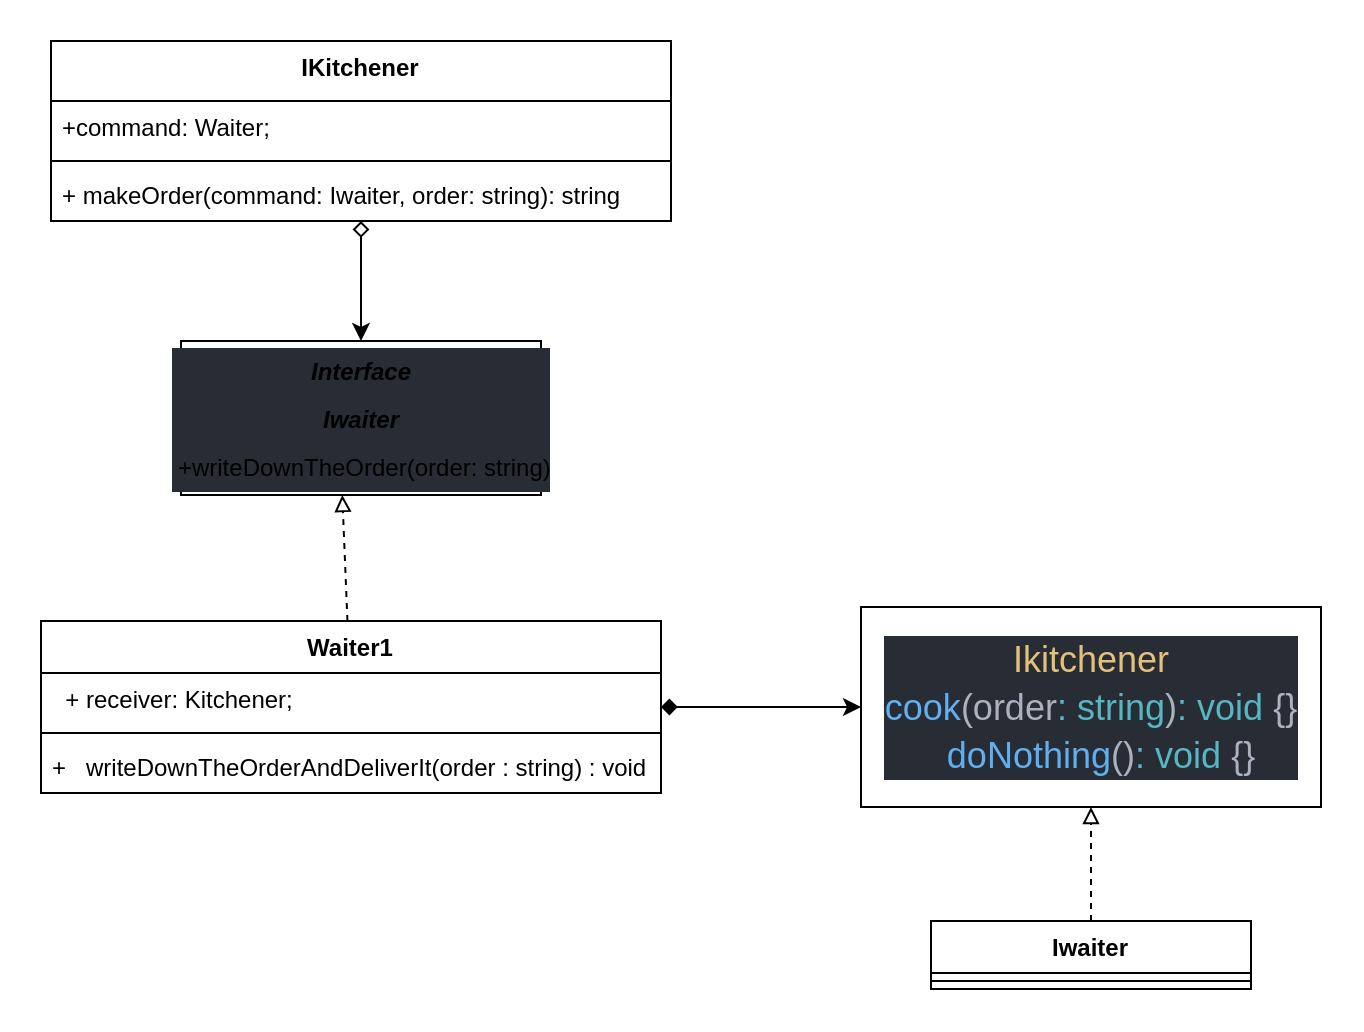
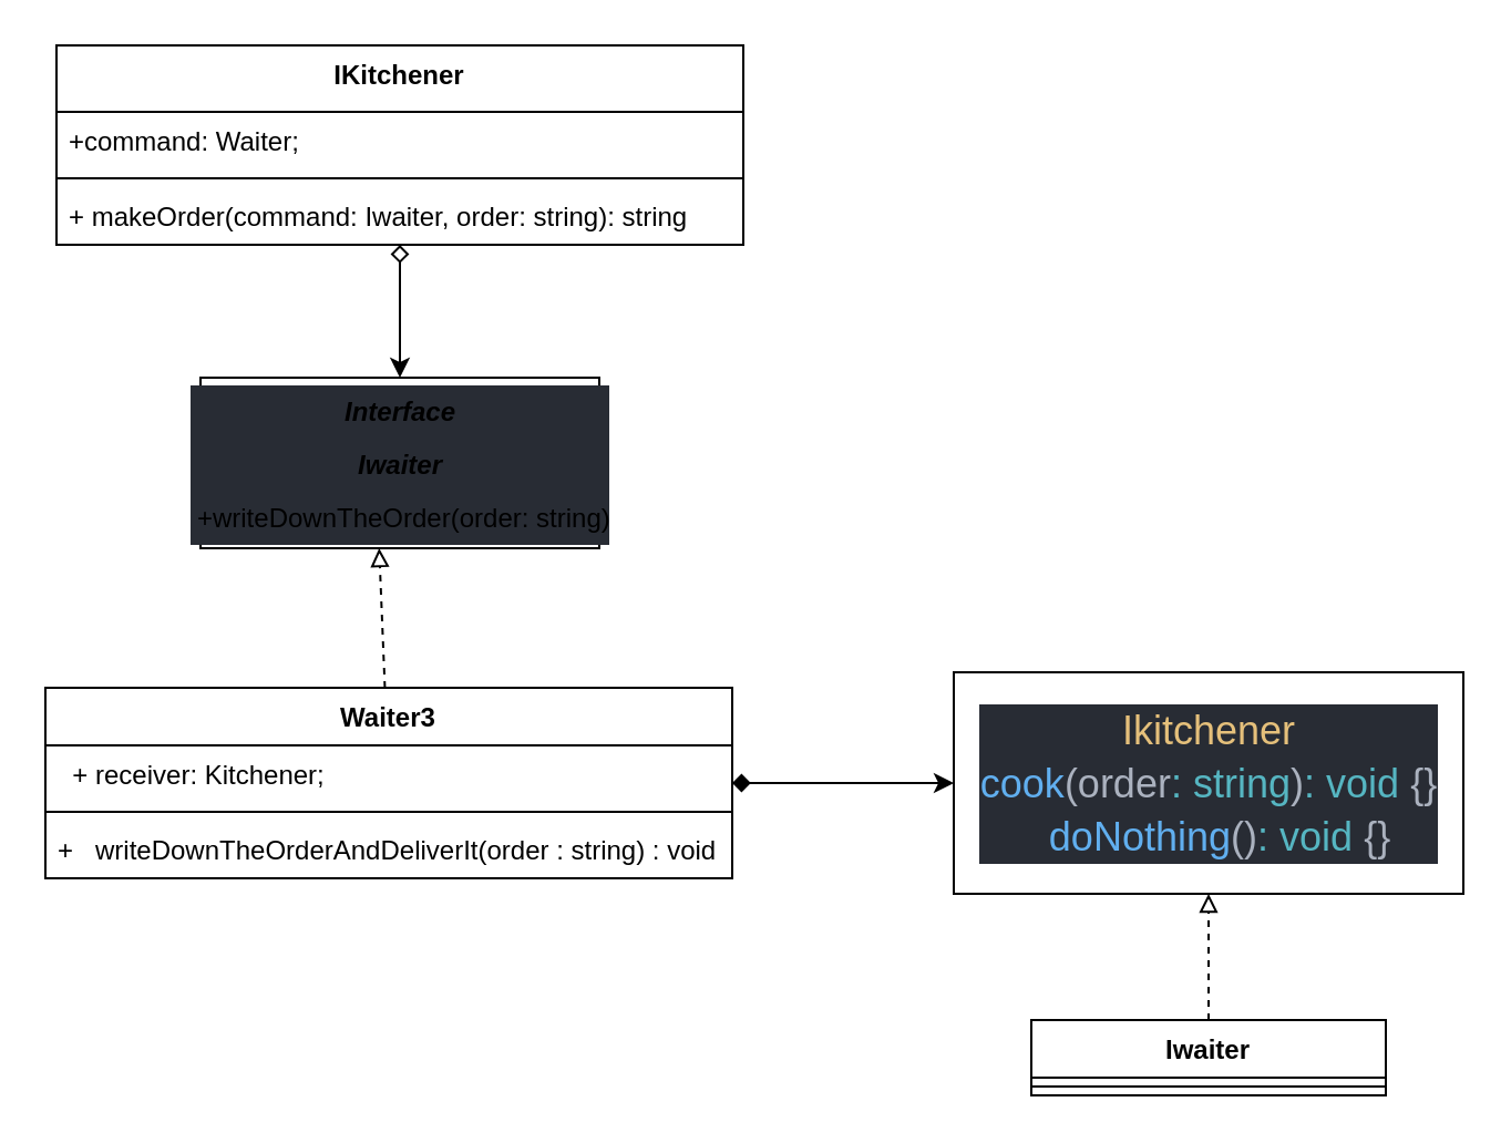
- <mxCell id="9" value="Waiter1" style="swimlane;fontStyle=1;align=center;verticalAlign=top;childLayout=stackLayout;horizontal=1;startSize=26;horizontalStack=0;resizeParent=1;resizeParentMax=0;resizeLast=0;collapsible=1;marginBottom=0;" parent="1" vertex="1"><mxGeometry x="20" y="310" width="310" height="86" as="geometry" /></mxCell>
+ <mxCell id="9" value="Waiter3" style="swimlane;fontStyle=1;align=center;verticalAlign=top;childLayout=stackLayout;horizontal=1;startSize=26;horizontalStack=0;resizeParent=1;resizeParentMax=0;resizeLast=0;collapsible=1;marginBottom=0;" parent="1" vertex="1"><mxGeometry x="20" y="310" width="310" height="86" as="geometry" /></mxCell>
